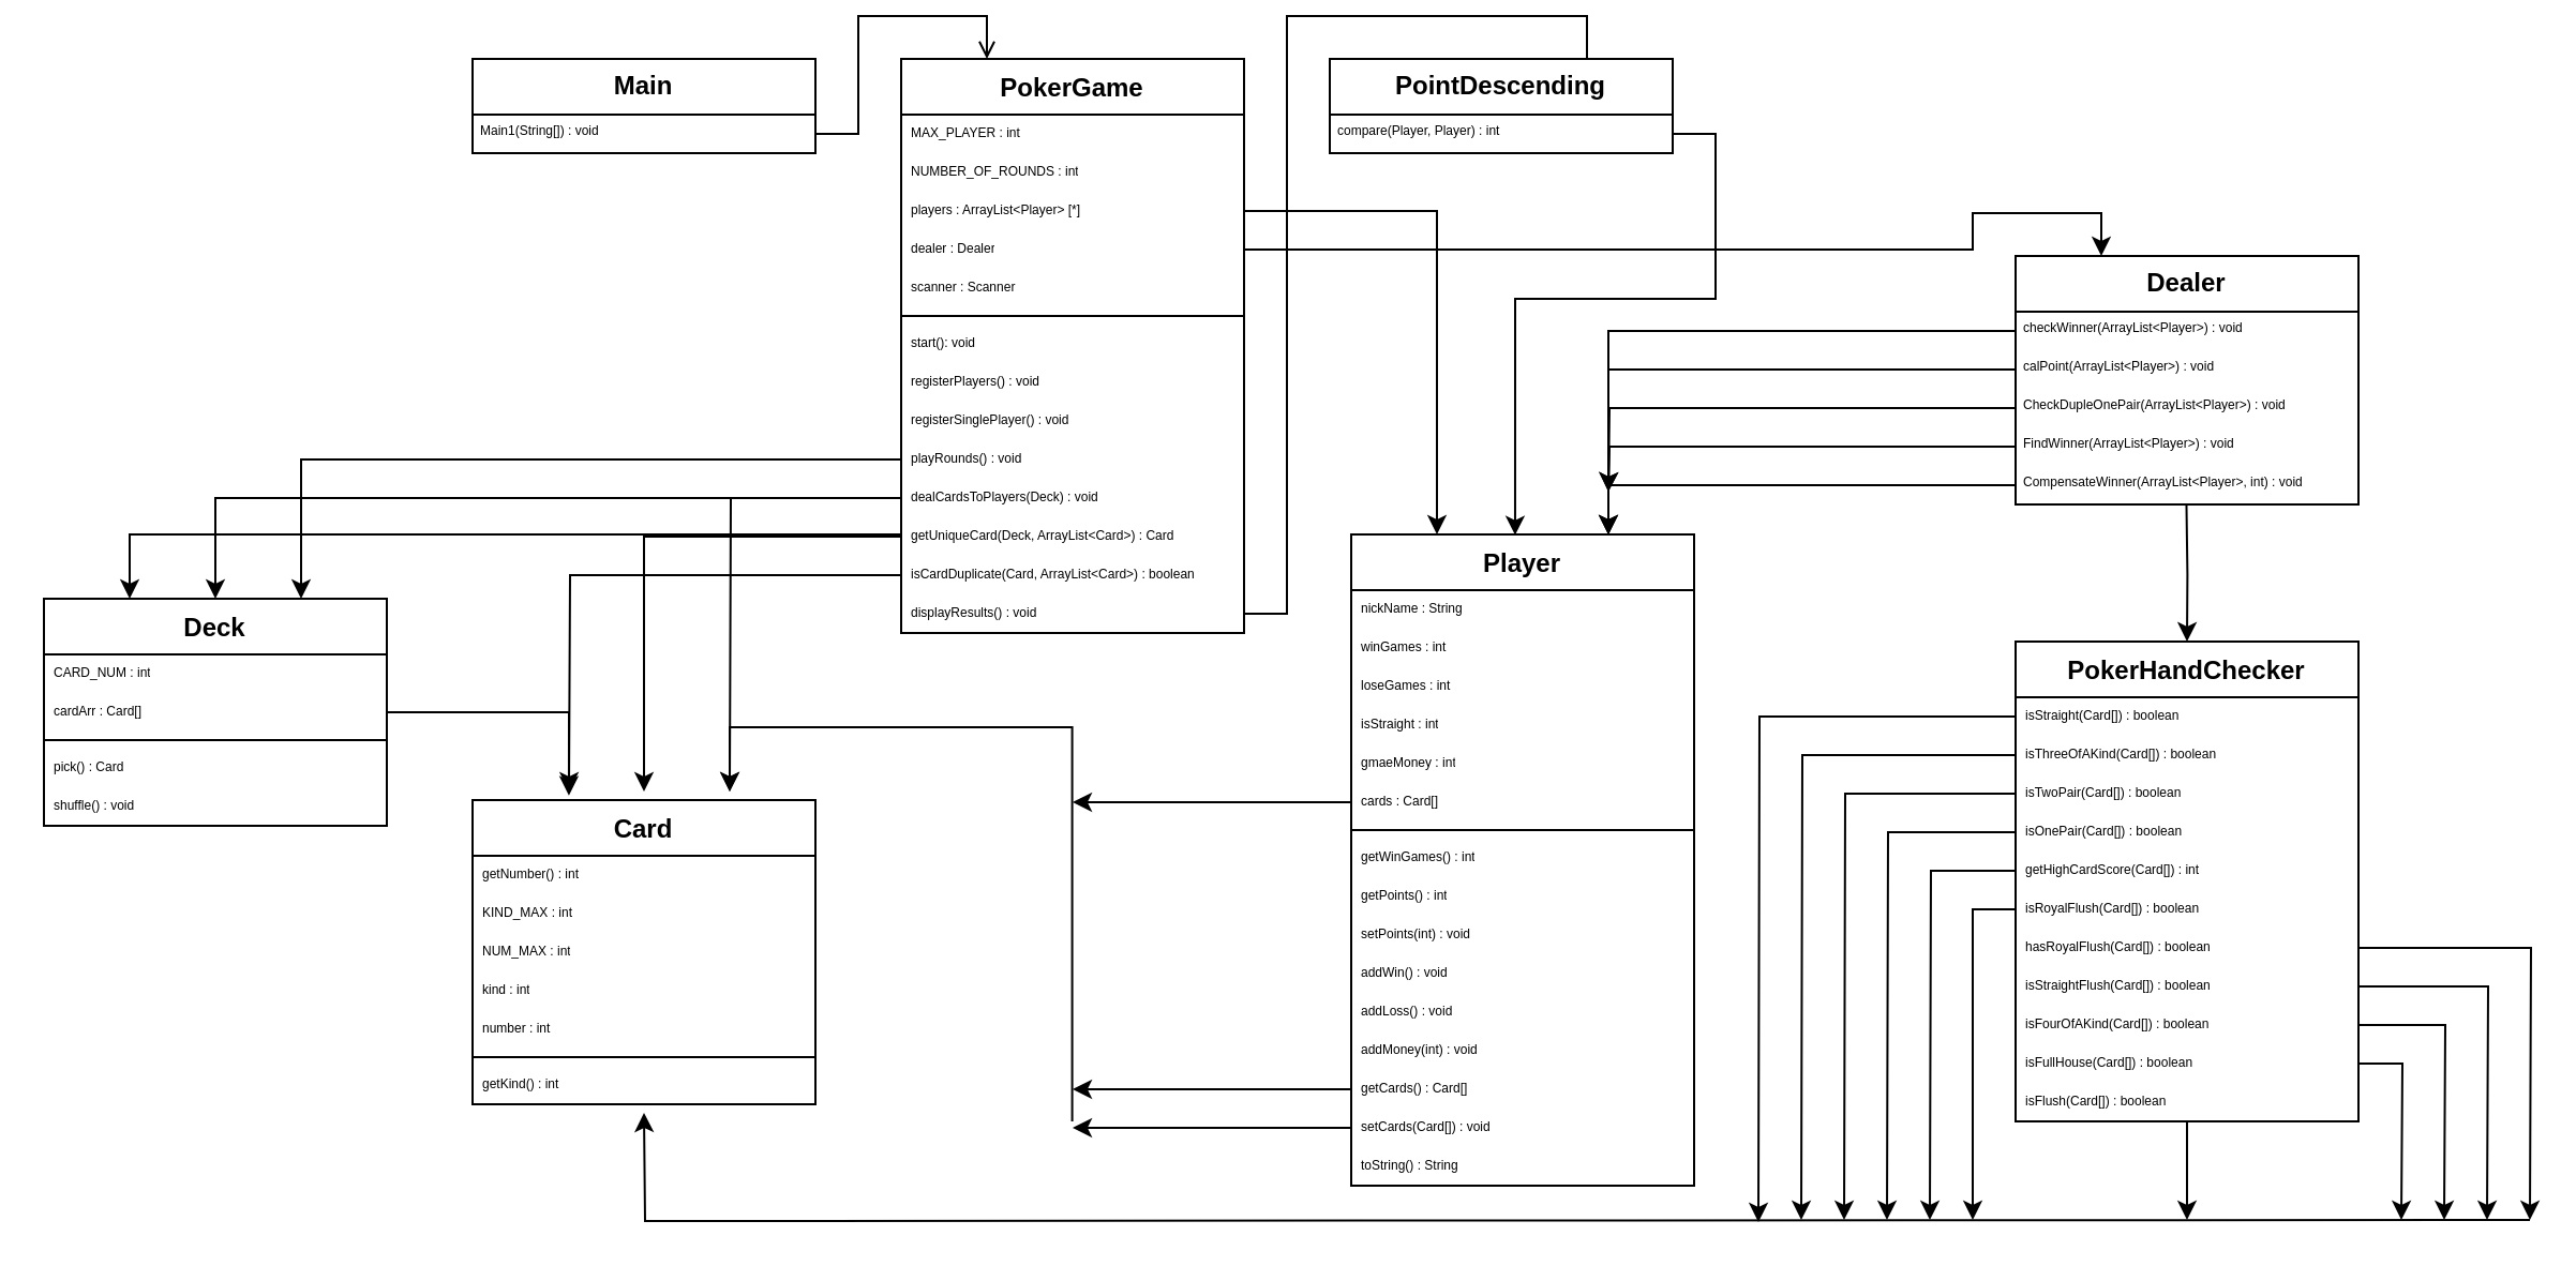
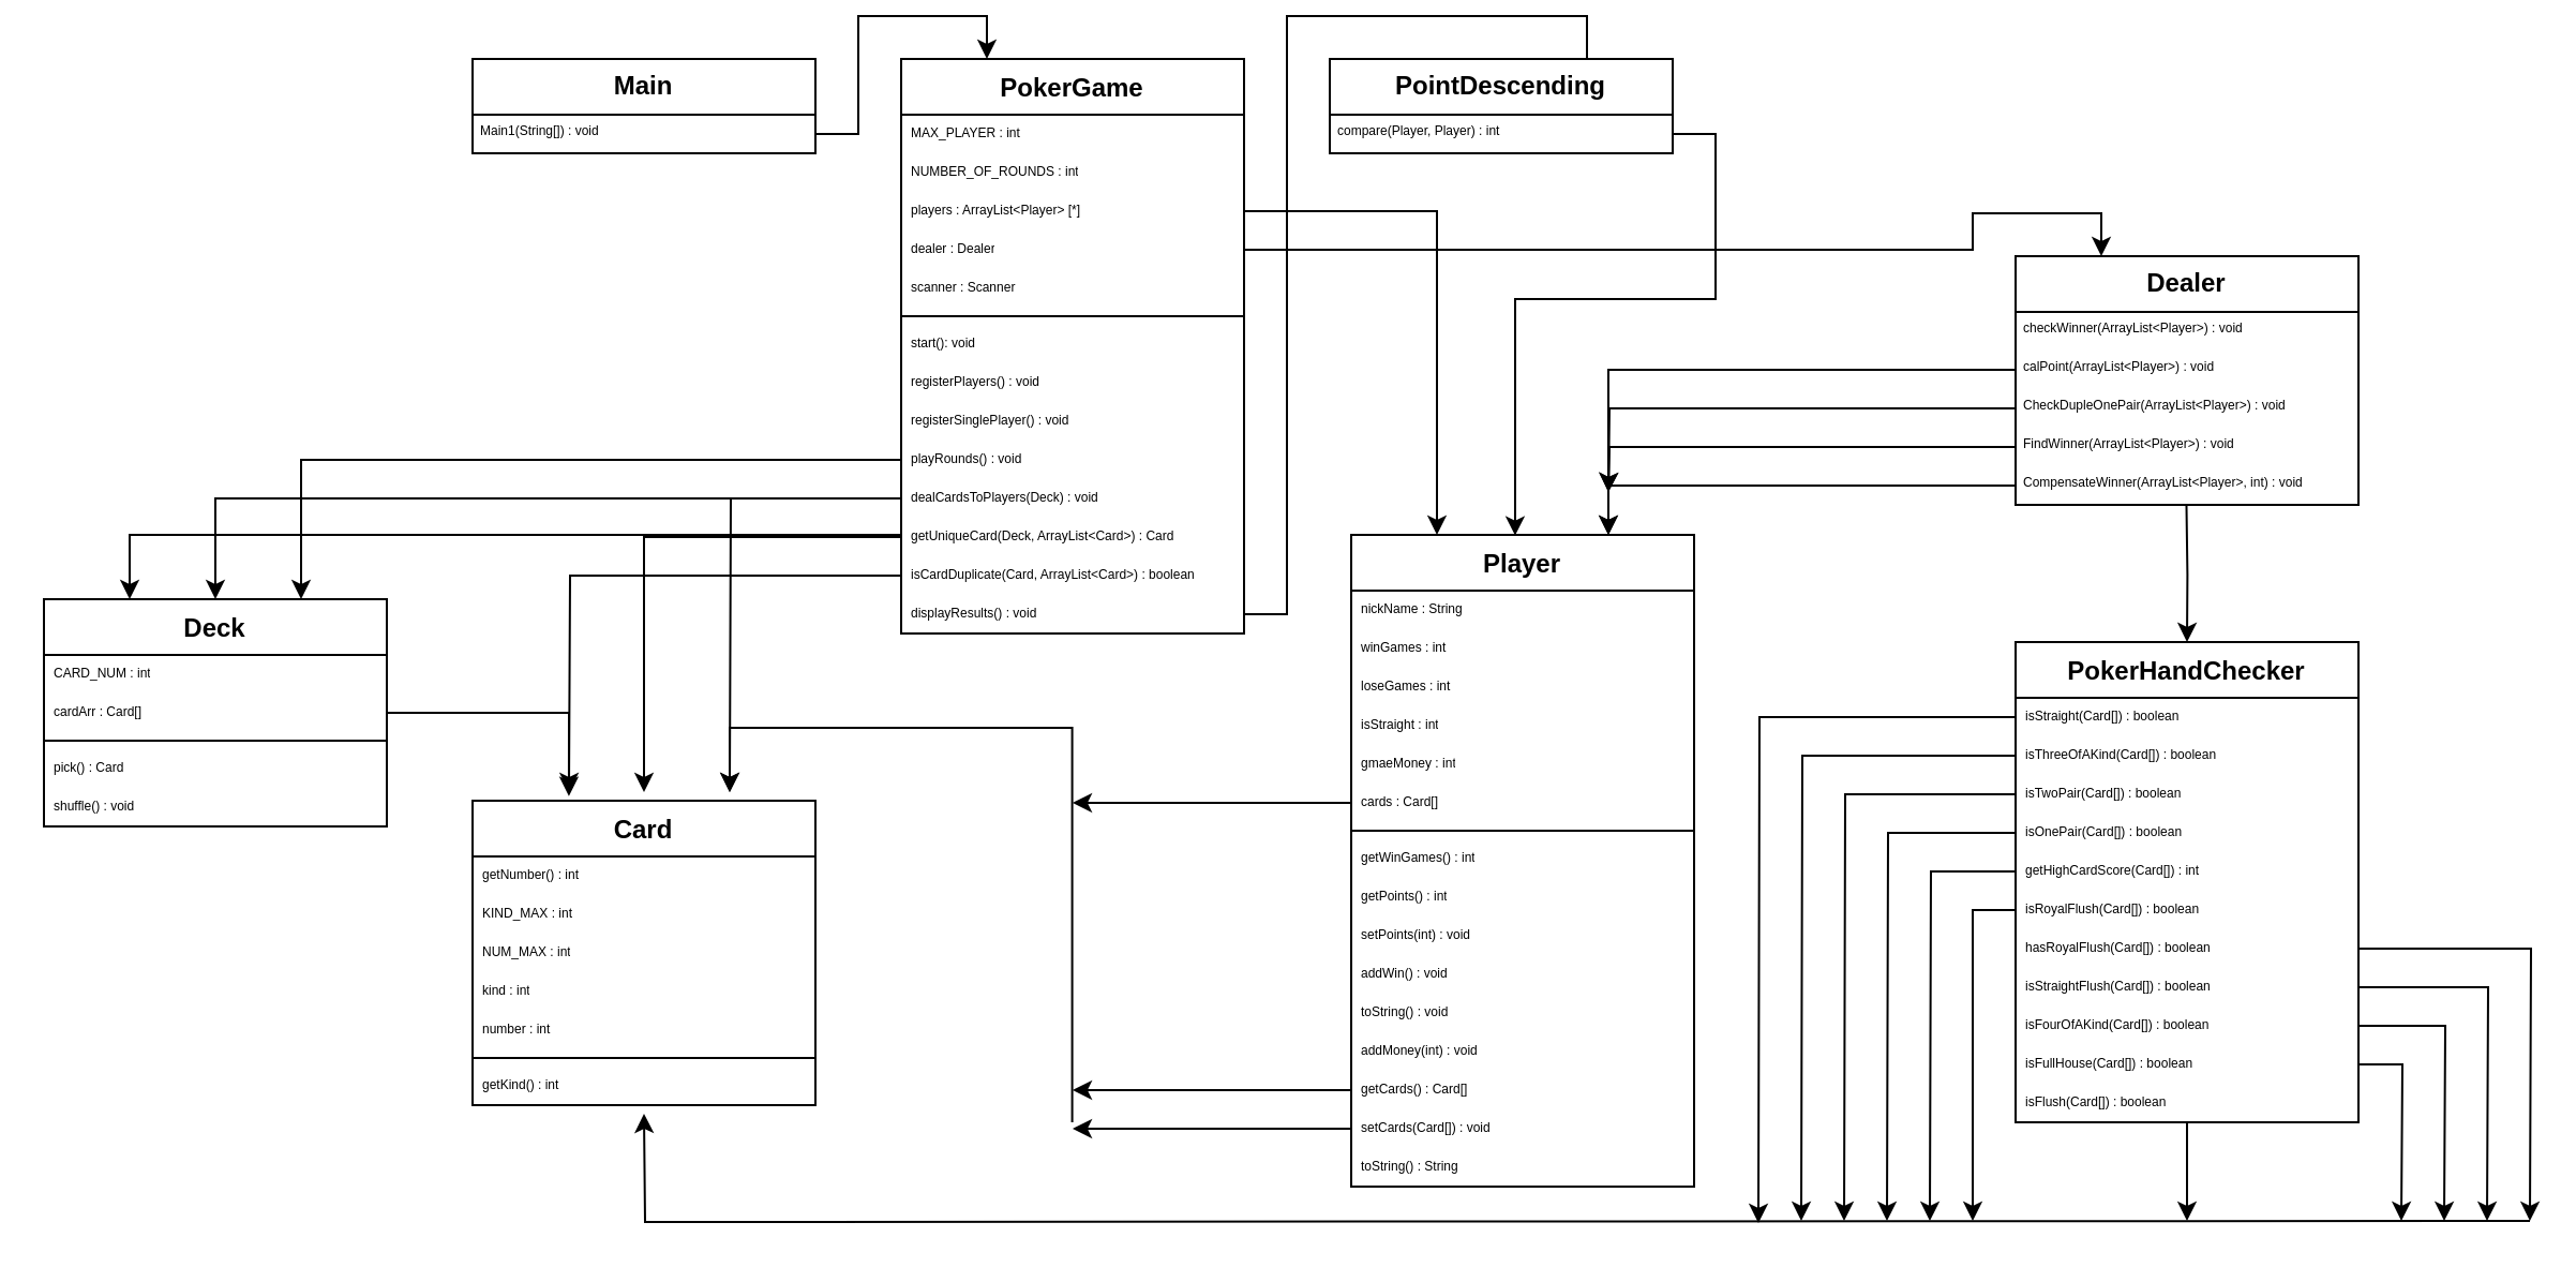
- <mxCell id="95" style="edgeStyle=orthogonalEdgeStyle;rounded=0;orthogonalLoop=1;jettySize=auto;html=1;entryX=0.25;entryY=0;entryDx=0;entryDy=0;endArrow=open;" edge="1" parent="1" source="85" target="2"><mxGeometry relative="1" as="geometry" /></mxCell>
+ <mxCell id="95" style="edgeStyle=orthogonalEdgeStyle;rounded=0;orthogonalLoop=1;jettySize=auto;html=1;entryX=0.25;entryY=0;entryDx=0;entryDy=0;" edge="1" parent="1" source="85" target="2"><mxGeometry relative="1" as="geometry" /></mxCell>
- <mxCell id="96" style="edgeStyle=orthogonalEdgeStyle;rounded=0;orthogonalLoop=1;jettySize=auto;html=1;entryX=0.75;entryY=0;entryDx=0;entryDy=0;" edge="1" parent="1" source="18" target="56"><mxGeometry relative="1" as="geometry" /></mxCell>
- <mxCell id="69" value="addLoss() : void" style="text;strokeColor=none;fillColor=none;align=left;verticalAlign=top;spacingLeft=4;spacingRight=4;overflow=hidden;rotatable=0;points=[[0,0.5],[1,0.5]];portConstraint=eastwest;whiteSpace=wrap;html=1;fontSize=6;spacing=1;" vertex="1" parent="56"><mxGeometry y="214" width="160" height="18" as="geometry" /></mxCell>
+ <mxCell id="69" value="toString() : void" style="text;strokeColor=none;fillColor=none;align=left;verticalAlign=top;spacingLeft=4;spacingRight=4;overflow=hidden;rotatable=0;points=[[0,0.5],[1,0.5]];portConstraint=eastwest;whiteSpace=wrap;html=1;fontSize=6;spacing=1;" vertex="1" parent="56"><mxGeometry y="214" width="160" height="18" as="geometry" /></mxCell>
